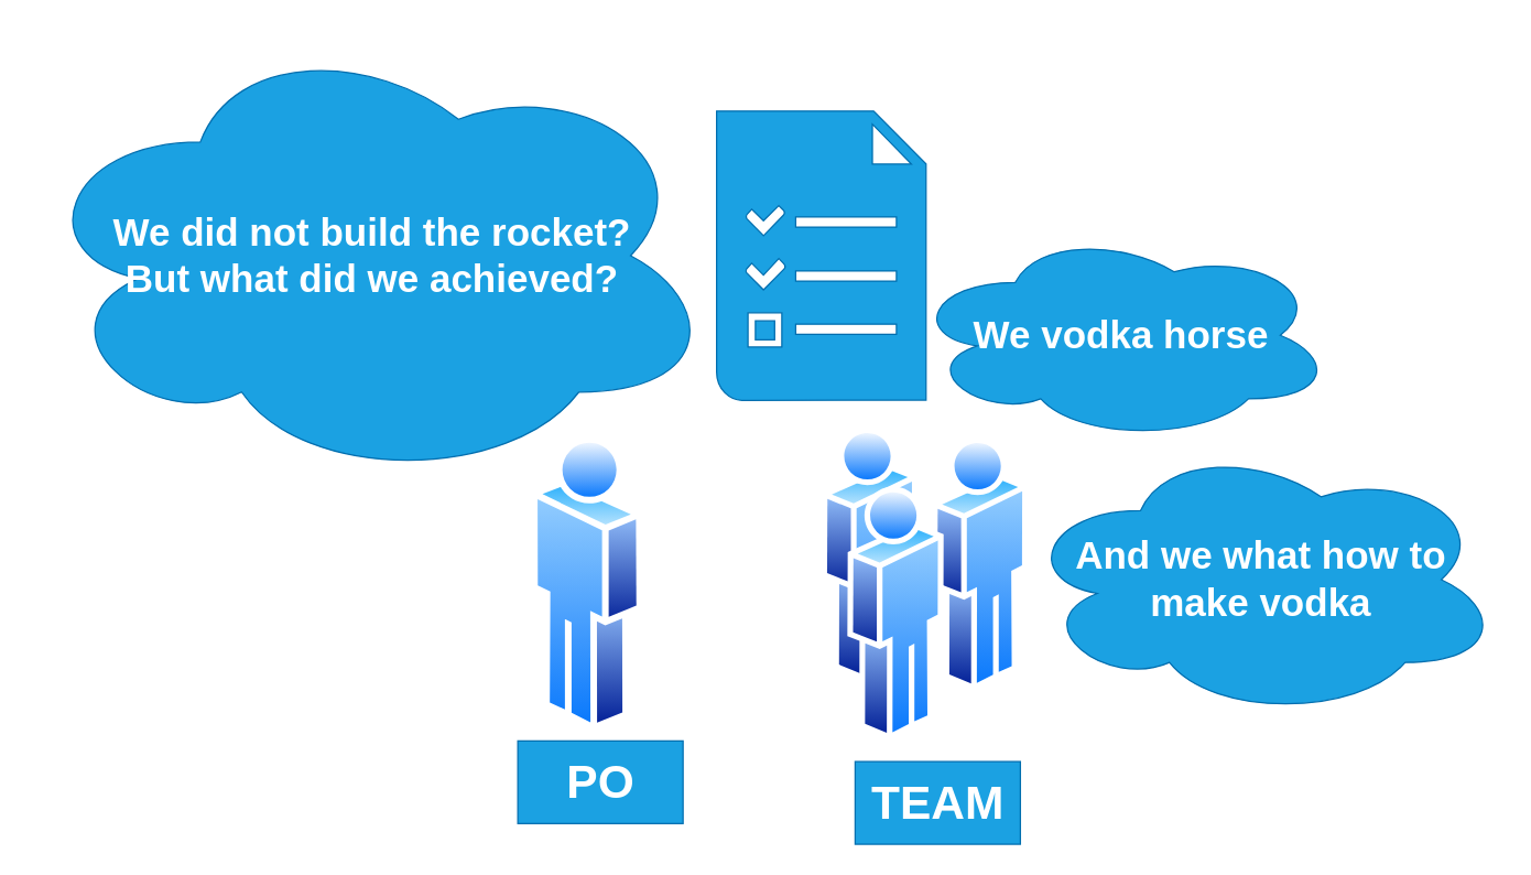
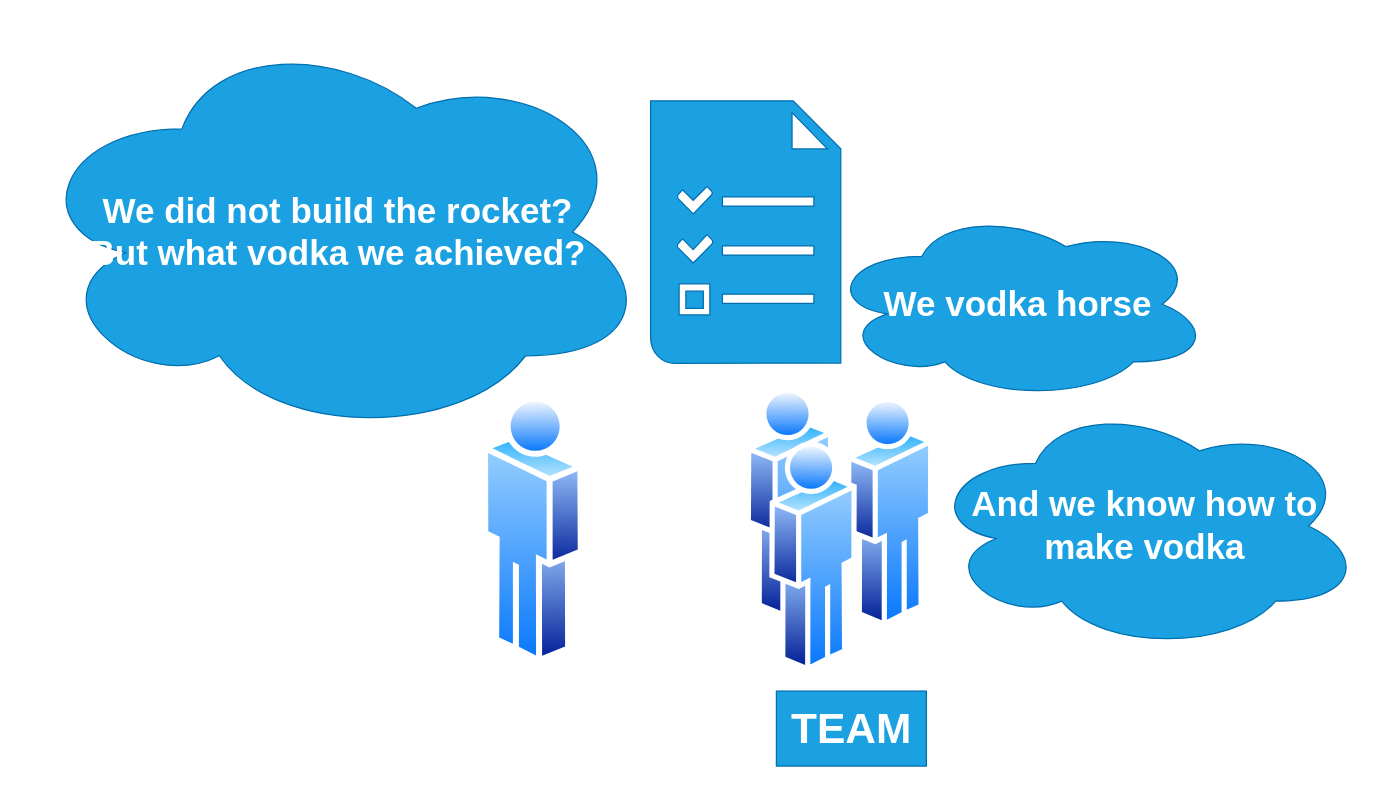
- <mxCell id="4" value="&lt;span style=&quot;font-size: 28px;&quot;&gt;&lt;b&gt;We did not build the rocket?&lt;br&gt;But what did we achieved?&lt;br&gt;&lt;/b&gt;&lt;/span&gt;" style="ellipse;shape=cloud;whiteSpace=wrap;html=1;fillColor=#1ba1e2;strokeColor=#006EAF;fontColor=#ffffff;" parent="1" vertex="1"><mxGeometry x="20" y="20" width="500" height="330" as="geometry" /></mxCell>
+ <mxCell id="4" value="&lt;span style=&quot;font-size: 28px;&quot;&gt;&lt;b&gt;We did not build the rocket?&lt;br&gt;But what vodka we achieved?&lt;br&gt;&lt;/b&gt;&lt;/span&gt;" style="ellipse;shape=cloud;whiteSpace=wrap;html=1;fillColor=#1ba1e2;strokeColor=#006EAF;fontColor=#ffffff;" parent="1" vertex="1"><mxGeometry x="20" y="20" width="500" height="330" as="geometry" /></mxCell>
- <mxCell id="9" value="&lt;span style=&quot;font-size: 28px;&quot;&gt;&lt;b&gt;And we what how to make vodka&lt;/b&gt;&lt;/span&gt;" style="ellipse;shape=cloud;whiteSpace=wrap;html=1;fillColor=#1ba1e2;strokeColor=#006EAF;fontColor=#ffffff;" parent="1" vertex="1"><mxGeometry x="740.62" y="320" width="349.38" height="200.37" as="geometry" /></mxCell>
+ <mxCell id="9" value="&lt;span style=&quot;font-size: 28px;&quot;&gt;&lt;b&gt;And we know how to make vodka&lt;/b&gt;&lt;/span&gt;" style="ellipse;shape=cloud;whiteSpace=wrap;html=1;fillColor=#1ba1e2;strokeColor=#006EAF;fontColor=#ffffff;" parent="1" vertex="1"><mxGeometry x="740.62" y="320" width="349.38" height="200.37" as="geometry" /></mxCell>
- <mxCell id="6" value="PO" style="rounded=0;whiteSpace=wrap;html=1;fillColor=#1ba1e2;fontColor=#ffffff;strokeColor=#006EAF;fontSize=34;fontStyle=1" parent="1" vertex="1"><mxGeometry x="375.62" y="537.27" width="120" height="60" as="geometry" /></mxCell>
